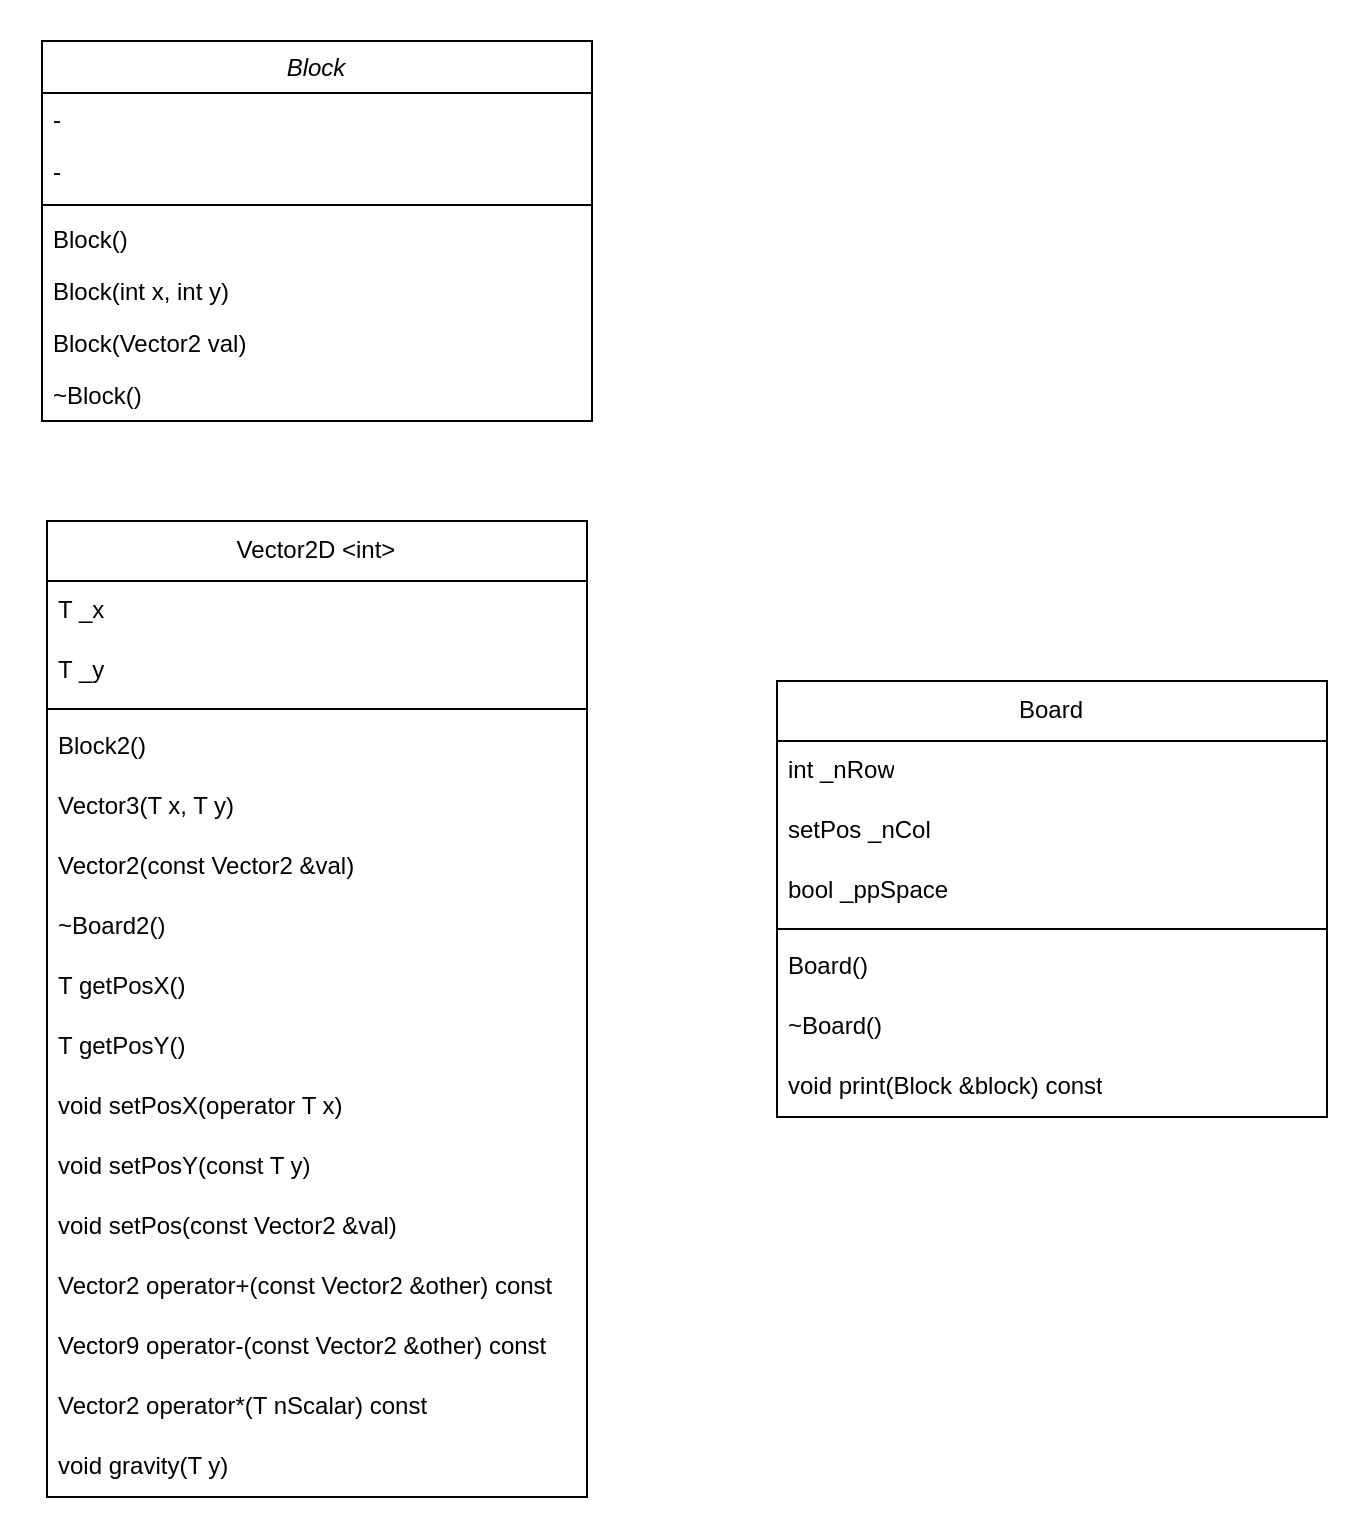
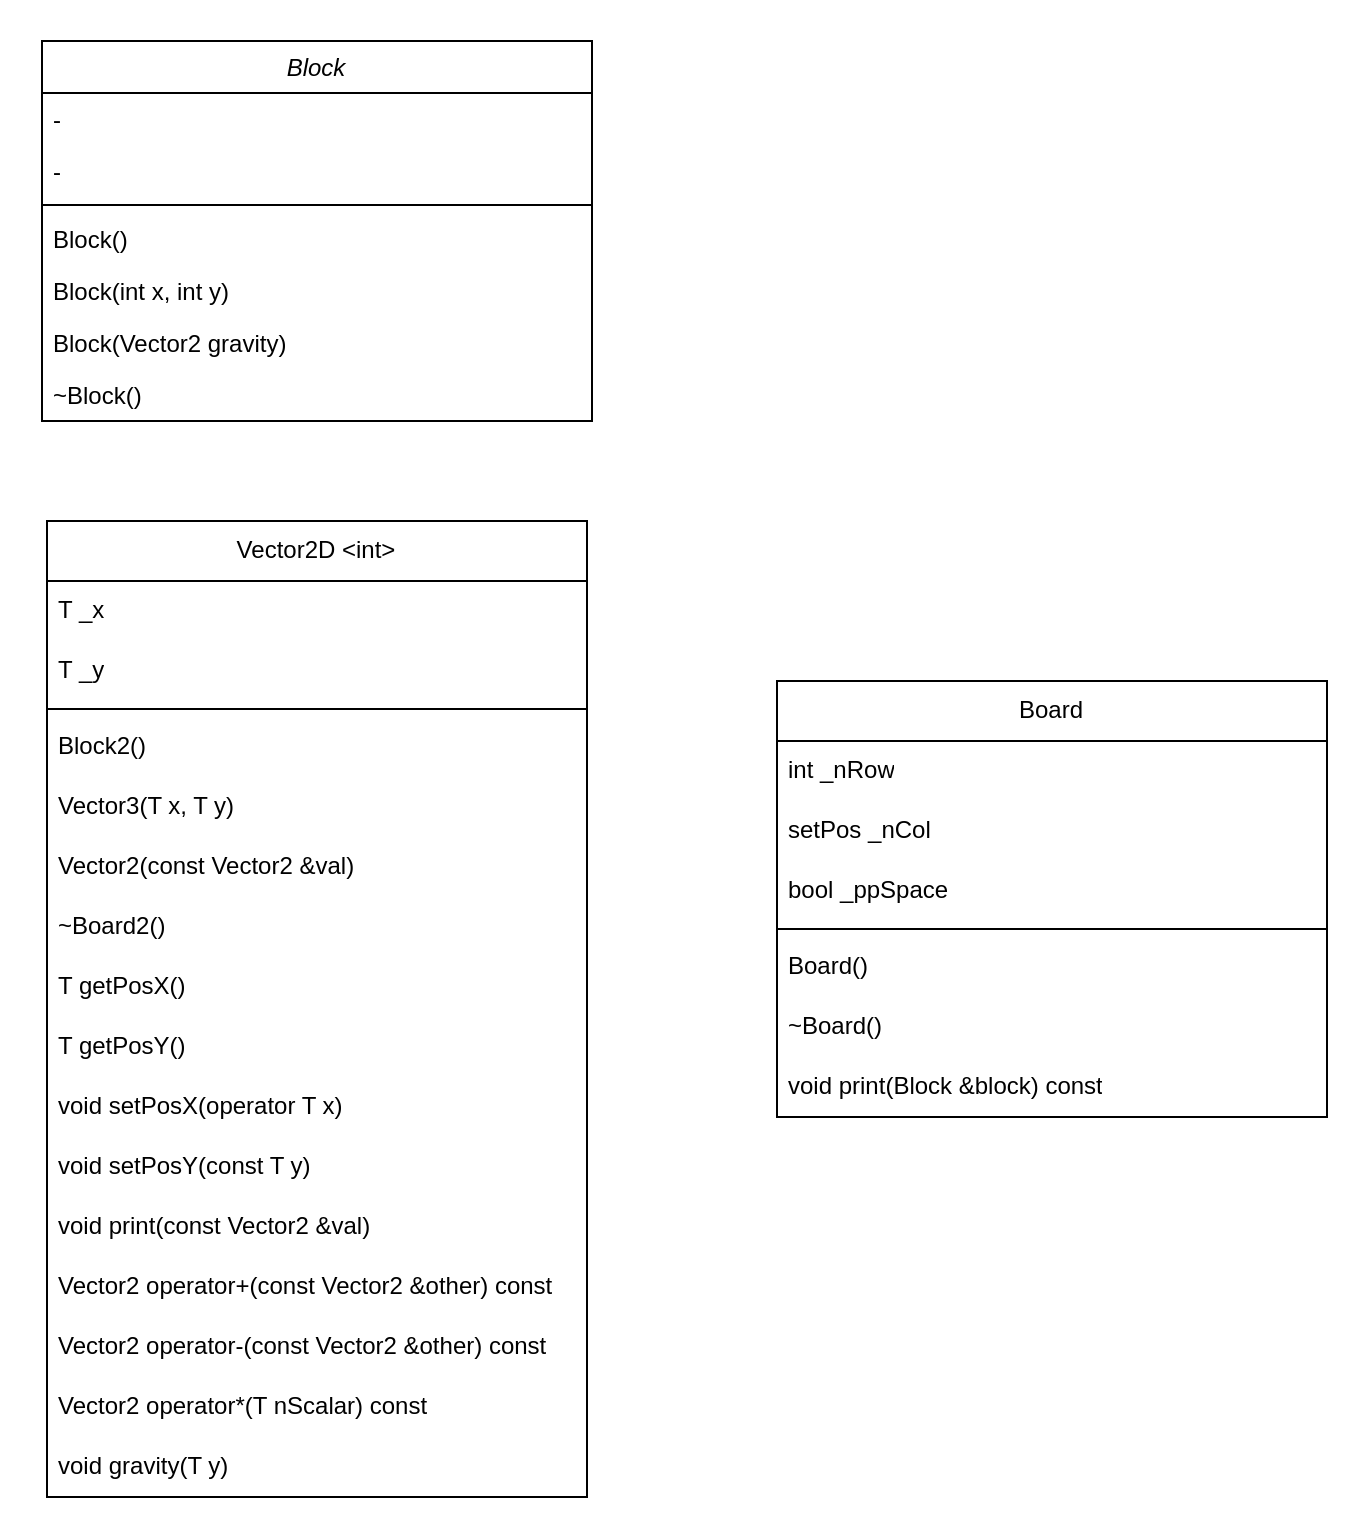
- <mxCell id="8" value="Block(Vector2 val)" style="text;align=left;verticalAlign=top;spacingLeft=4;spacingRight=4;overflow=hidden;rotatable=0;points=[[0,0.5],[1,0.5]];portConstraint=eastwest;" parent="2" vertex="1"><mxGeometry y="138" width="275" height="26" as="geometry" /></mxCell>
+ <mxCell id="8" value="Block(Vector2 gravity)" style="text;align=left;verticalAlign=top;spacingLeft=4;spacingRight=4;overflow=hidden;rotatable=0;points=[[0,0.5],[1,0.5]];portConstraint=eastwest;" parent="2" vertex="1"><mxGeometry y="138" width="275" height="26" as="geometry" /></mxCell>
- <mxCell id="22" value="void setPos(const Vector2 &amp;amp;val)" style="text;strokeColor=none;fillColor=none;align=left;verticalAlign=middle;spacingLeft=4;spacingRight=4;overflow=hidden;points=[[0,0.5],[1,0.5]];portConstraint=eastwest;rotatable=0;whiteSpace=wrap;html=1;" parent="10" vertex="1"><mxGeometry y="338" width="270" height="30" as="geometry" /></mxCell>
+ <mxCell id="22" value="void print(const Vector2 &amp;amp;val)" style="text;strokeColor=none;fillColor=none;align=left;verticalAlign=middle;spacingLeft=4;spacingRight=4;overflow=hidden;points=[[0,0.5],[1,0.5]];portConstraint=eastwest;rotatable=0;whiteSpace=wrap;html=1;" parent="10" vertex="1"><mxGeometry y="338" width="270" height="30" as="geometry" /></mxCell>
- <mxCell id="24" value="Vector9 operator-(const Vector2 &amp;amp;other) const" style="text;strokeColor=none;fillColor=none;align=left;verticalAlign=middle;spacingLeft=4;spacingRight=4;overflow=hidden;points=[[0,0.5],[1,0.5]];portConstraint=eastwest;rotatable=0;whiteSpace=wrap;html=1;" parent="10" vertex="1"><mxGeometry y="398" width="270" height="30" as="geometry" /></mxCell>
+ <mxCell id="24" value="Vector2 operator-(const Vector2 &amp;amp;other) const" style="text;strokeColor=none;fillColor=none;align=left;verticalAlign=middle;spacingLeft=4;spacingRight=4;overflow=hidden;points=[[0,0.5],[1,0.5]];portConstraint=eastwest;rotatable=0;whiteSpace=wrap;html=1;" parent="10" vertex="1"><mxGeometry y="398" width="270" height="30" as="geometry" /></mxCell>
